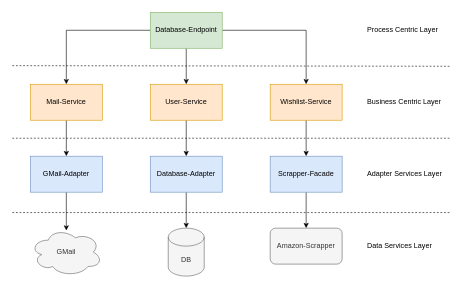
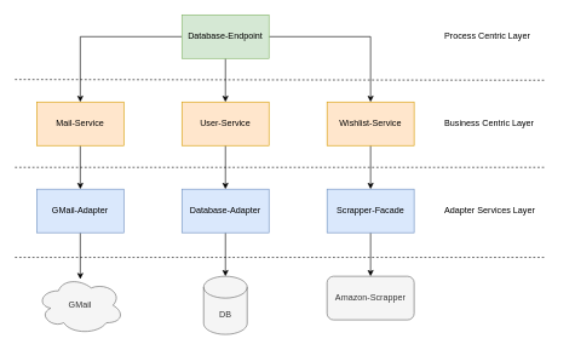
- <mxCell id="27" value="Data Services Layer" style="text;html=1;strokeColor=none;fillColor=none;align=left;verticalAlign=middle;whiteSpace=wrap;rounded=0;" vertex="1" parent="1"><mxGeometry x="610" y="395" width="160" height="30" as="geometry" /></mxCell>
